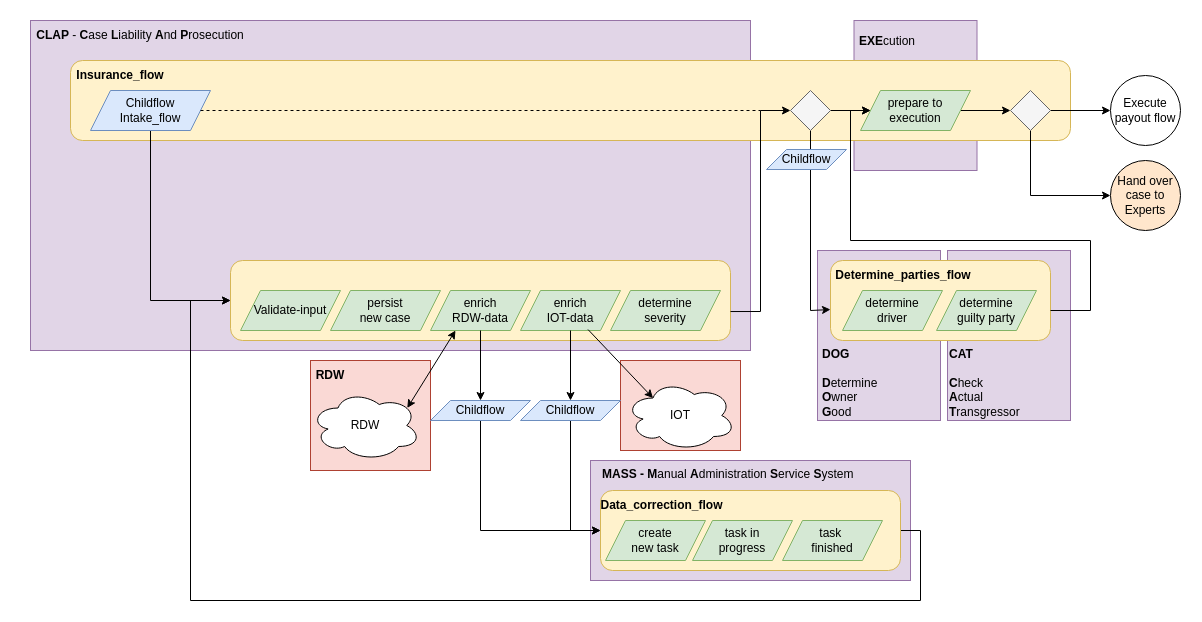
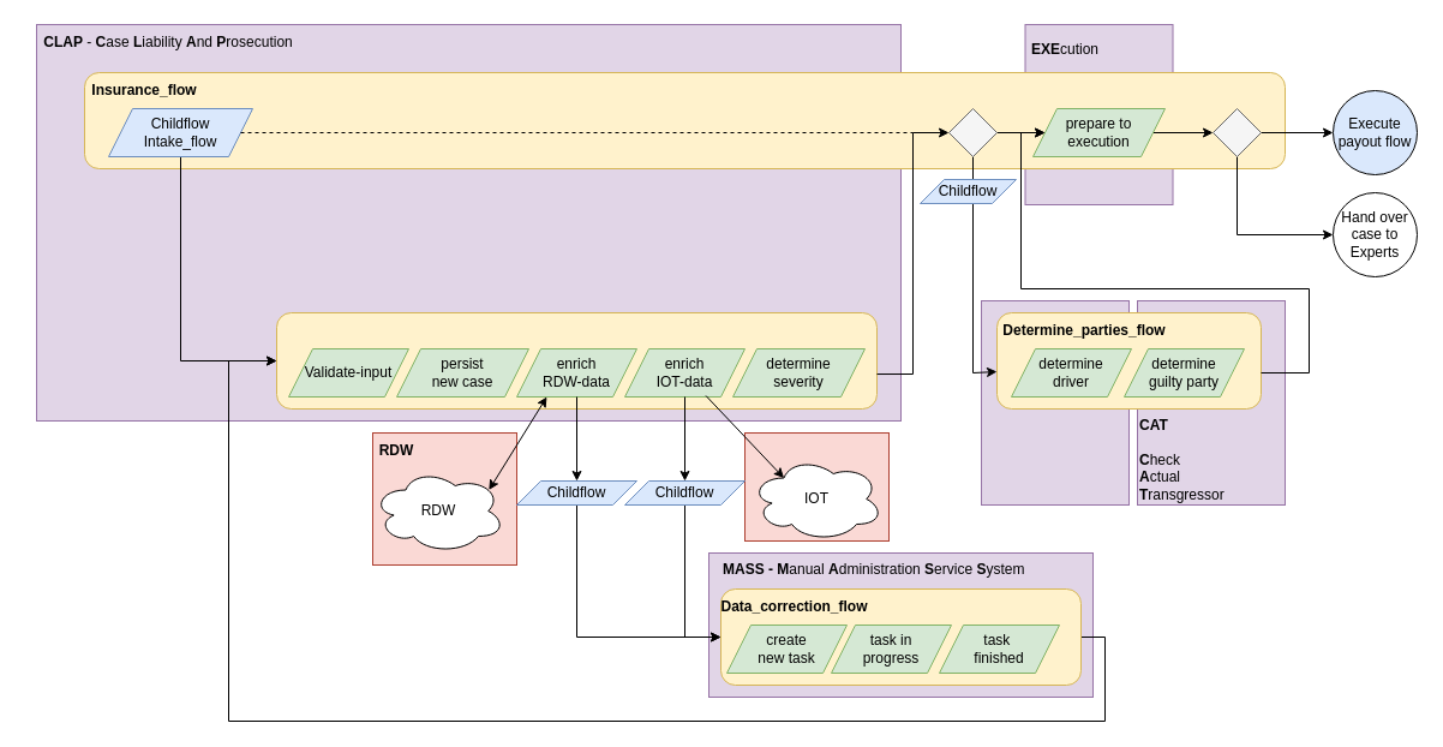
- <mxCell id="10" value="Execute payout flow" style="ellipse;whiteSpace=wrap;html=1;" parent="1" vertex="1"><mxGeometry x="1110" y="75" width="70" height="70" as="geometry" /></mxCell>
+ <mxCell id="10" value="Execute payout flow" style="ellipse;whiteSpace=wrap;html=1;fillColor=#dae8fc;" parent="1" vertex="1"><mxGeometry x="1110" y="75" width="70" height="70" as="geometry" /></mxCell>
- <mxCell id="11" value="Hand over case to Experts" style="ellipse;whiteSpace=wrap;html=1;fillColor=#ffe6cc;" parent="1" vertex="1"><mxGeometry x="1110" y="160" width="70" height="70" as="geometry" /></mxCell>
+ <mxCell id="11" value="Hand over case to Experts" style="ellipse;whiteSpace=wrap;html=1;" parent="1" vertex="1"><mxGeometry x="1110" y="160" width="70" height="70" as="geometry" /></mxCell>
- <mxCell id="57" value="&lt;b&gt;DOG&amp;nbsp;&lt;br&gt;&lt;br&gt;D&lt;/b&gt;etermine&lt;br&gt;&lt;b&gt;O&lt;/b&gt;wner&lt;br&gt;&lt;b&gt;G&lt;/b&gt;ood" style="text;html=1;strokeColor=none;fillColor=none;align=left;verticalAlign=top;whiteSpace=wrap;rounded=0;" vertex="1" parent="1"><mxGeometry x="820" y="340" width="120" height="80" as="geometry" /></mxCell>
